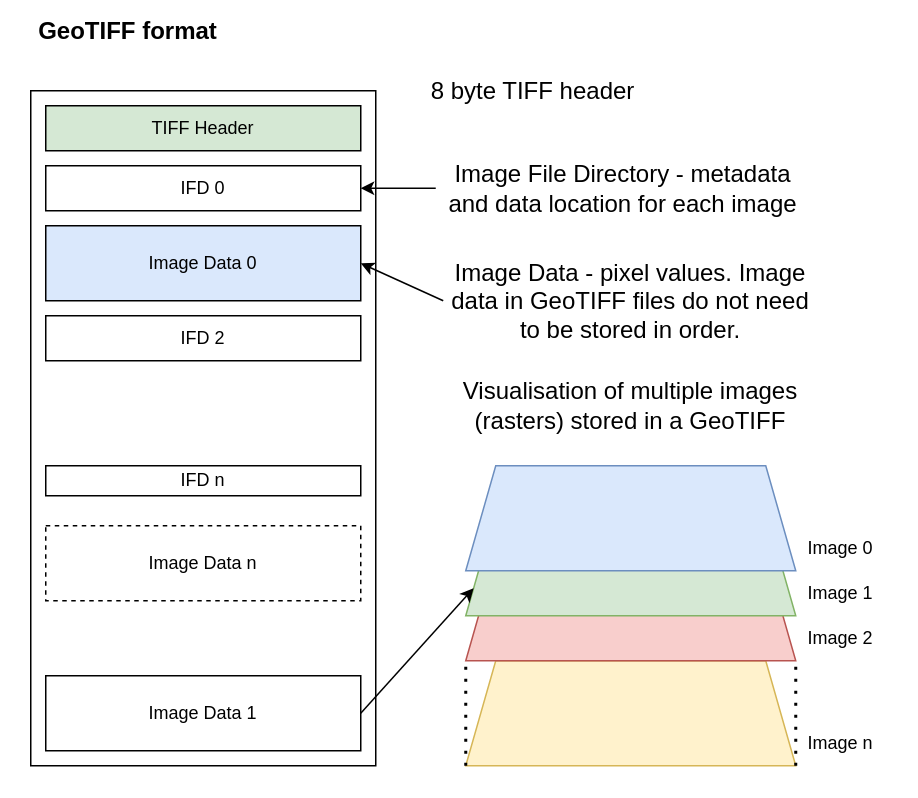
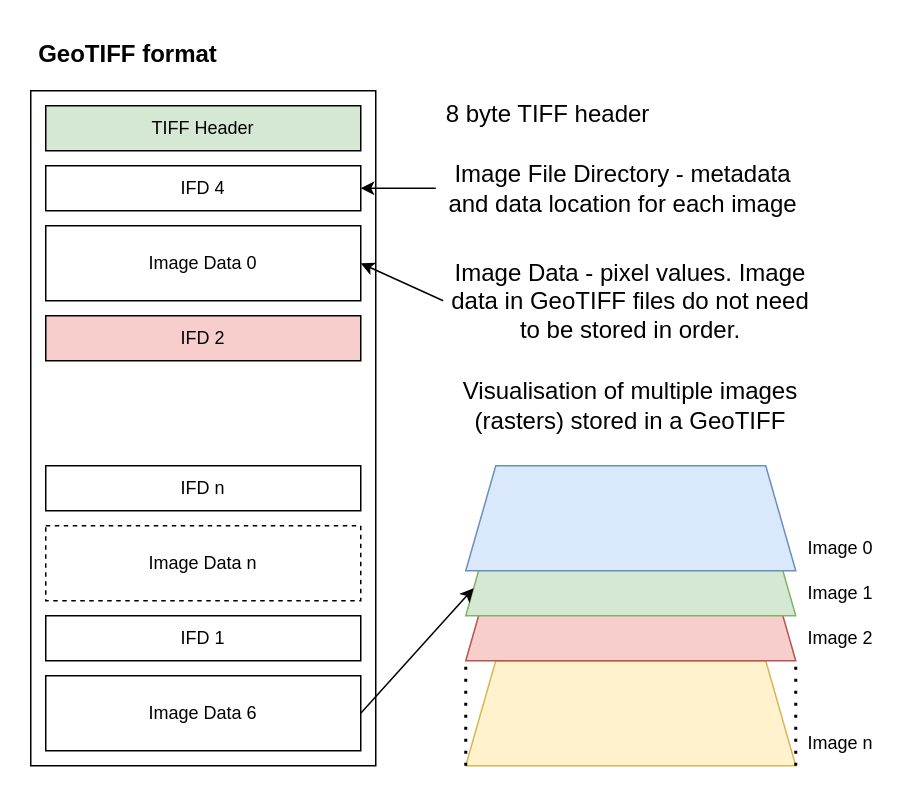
- <mxCell id="19" value="&lt;font style=&quot;font-size: 16px&quot;&gt;&lt;b&gt;GeoTIFF format&lt;/b&gt;&lt;/font&gt;" style="text;html=1;strokeColor=none;fillColor=none;align=center;verticalAlign=middle;whiteSpace=wrap;rounded=0;" vertex="1" parent="1"><mxGeometry x="20" y="5" width="130" height="30" as="geometry" /></mxCell>
+ <mxCell id="19" value="&lt;font style=&quot;font-size: 16px&quot;&gt;&lt;b&gt;GeoTIFF format&lt;/b&gt;&lt;/font&gt;" style="text;html=1;strokeColor=none;fillColor=none;align=center;verticalAlign=middle;whiteSpace=wrap;rounded=0;" vertex="1" parent="1"><mxGeometry x="20" y="20" width="130" height="30" as="geometry" /></mxCell>
- <mxCell id="23" value="8 byte TIFF header" style="text;html=1;strokeColor=none;fillColor=none;align=center;verticalAlign=middle;whiteSpace=wrap;rounded=0;fontSize=16;" vertex="1" parent="1"><mxGeometry x="280" y="45" width="150" height="30" as="geometry" /></mxCell>
+ <mxCell id="23" value="8 byte TIFF header" style="text;html=1;strokeColor=none;fillColor=none;align=center;verticalAlign=middle;whiteSpace=wrap;rounded=0;fontSize=16;" vertex="1" parent="1"><mxGeometry x="290" y="60" width="150" height="30" as="geometry" /></mxCell>
- <mxCell id="8" value="IFD 0" style="rounded=0;whiteSpace=wrap;html=1;" vertex="1" parent="1"><mxGeometry x="30" width="210" height="30" as="geometry" y="110" /></mxCell>
+ <mxCell id="8" value="IFD 4" style="rounded=0;whiteSpace=wrap;html=1;" vertex="1" parent="1"><mxGeometry x="30" width="210" height="30" as="geometry" y="110" /></mxCell>
- <mxCell id="9" value="Image Data 0" style="rounded=0;whiteSpace=wrap;html=1;fillColor=#dae8fc;" vertex="1" parent="1"><mxGeometry x="30" y="150" width="210" height="50" as="geometry" /></mxCell>
+ <mxCell id="9" value="Image Data 0" style="rounded=0;whiteSpace=wrap;html=1;" vertex="1" parent="1"><mxGeometry x="30" y="150" width="210" height="50" as="geometry" /></mxCell>
- <mxCell id="10" value="IFD 2" style="rounded=0;whiteSpace=wrap;html=1;" vertex="1" parent="1"><mxGeometry x="30" y="210" width="210" height="30" as="geometry" /></mxCell>
+ <mxCell id="10" value="IFD 2" style="rounded=0;whiteSpace=wrap;html=1;fillColor=#f8cecc;" vertex="1" parent="1"><mxGeometry x="30" y="210" width="210" height="30" as="geometry" /></mxCell>
- <mxCell id="11" value="IFD n" style="rounded=0;whiteSpace=wrap;html=1;" vertex="1" parent="1"><mxGeometry x="30" y="310" width="210" height="20" as="geometry" /></mxCell>
+ <mxCell id="11" value="IFD n" style="rounded=0;whiteSpace=wrap;html=1;" vertex="1" parent="1"><mxGeometry x="30" y="310" width="210" height="30" as="geometry" /></mxCell>
+ <mxCell id="13" value="IFD 1" style="rounded=0;whiteSpace=wrap;html=1;" vertex="1" parent="1"><mxGeometry x="30" y="410" width="210" height="30" as="geometry" /></mxCell>
- <mxCell id="14" value="Image Data 1" style="rounded=0;whiteSpace=wrap;html=1;" vertex="1" parent="1"><mxGeometry x="30" y="450" width="210" height="50" as="geometry" /></mxCell>
+ <mxCell id="14" value="Image Data 6" style="rounded=0;whiteSpace=wrap;html=1;" vertex="1" parent="1"><mxGeometry x="30" y="450" width="210" height="50" as="geometry" /></mxCell>
